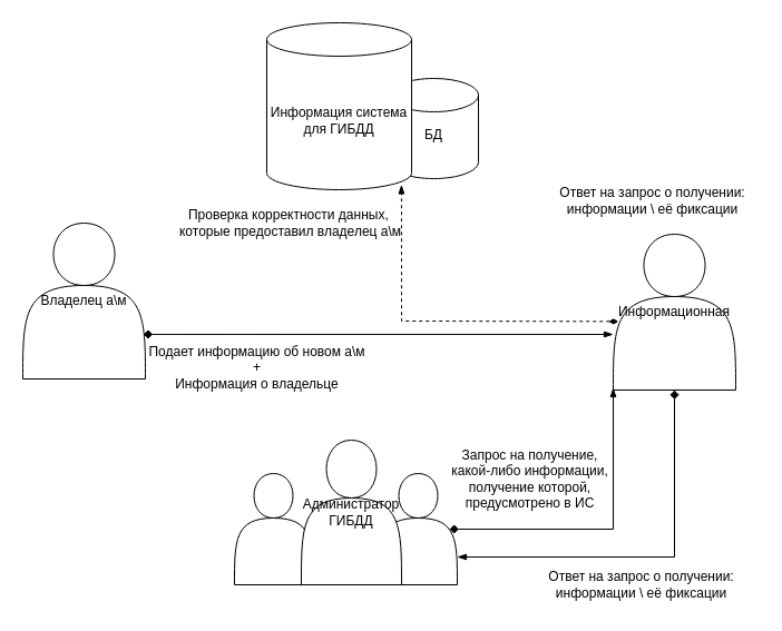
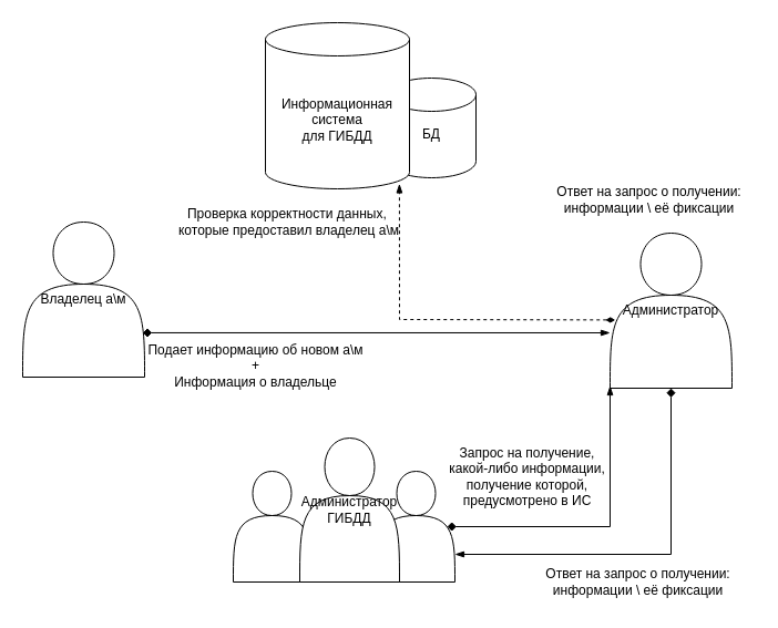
- <mxCell id="10" value="Информация система&lt;div&gt;для ГИБДД&lt;/div&gt;" style="shape=cylinder3;whiteSpace=wrap;html=1;boundedLbl=1;backgroundOutline=1;size=15;" parent="8" vertex="1"><mxGeometry width="130" height="150" as="geometry" /></mxCell>
+ <mxCell id="10" value="Информационная система&lt;div&gt;для ГИБДД&lt;/div&gt;" style="shape=cylinder3;whiteSpace=wrap;html=1;boundedLbl=1;backgroundOutline=1;size=15;" parent="8" vertex="1"><mxGeometry width="130" height="150" as="geometry" /></mxCell>
- <mxCell id="3" value="Информационная" style="shape=actor;whiteSpace=wrap;html=1;" parent="1" vertex="1"><mxGeometry x="550" y="210" width="110" height="140" as="geometry" /></mxCell>
+ <mxCell id="3" value="Администратор" style="shape=actor;whiteSpace=wrap;html=1;" parent="1" vertex="1"><mxGeometry x="550" y="210" width="110" height="140" as="geometry" /></mxCell>
